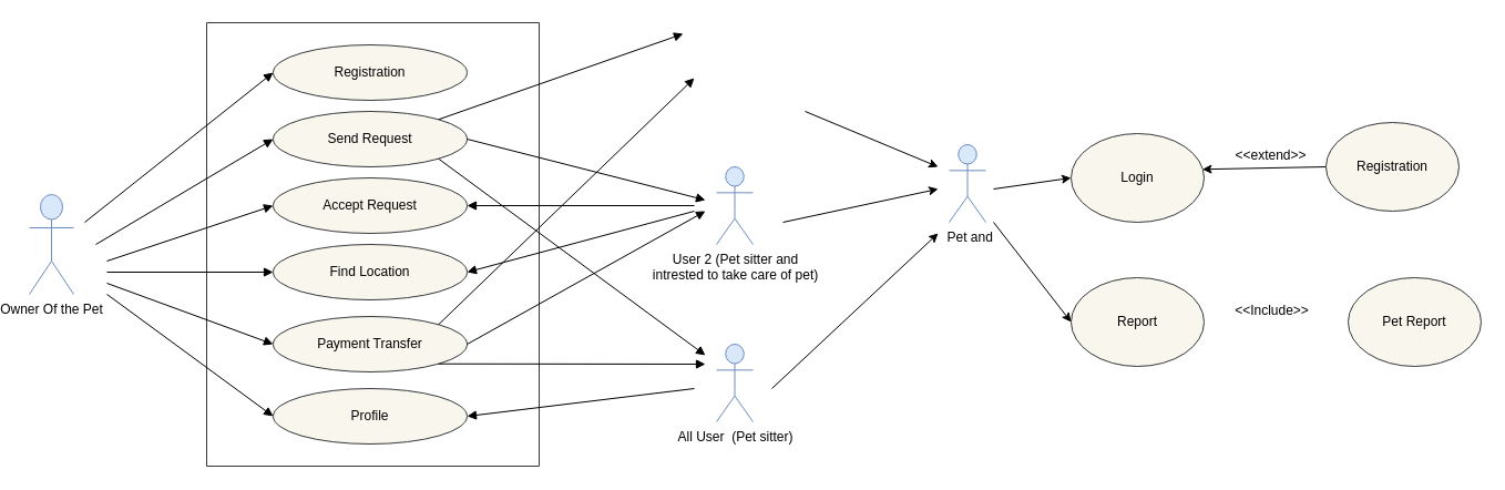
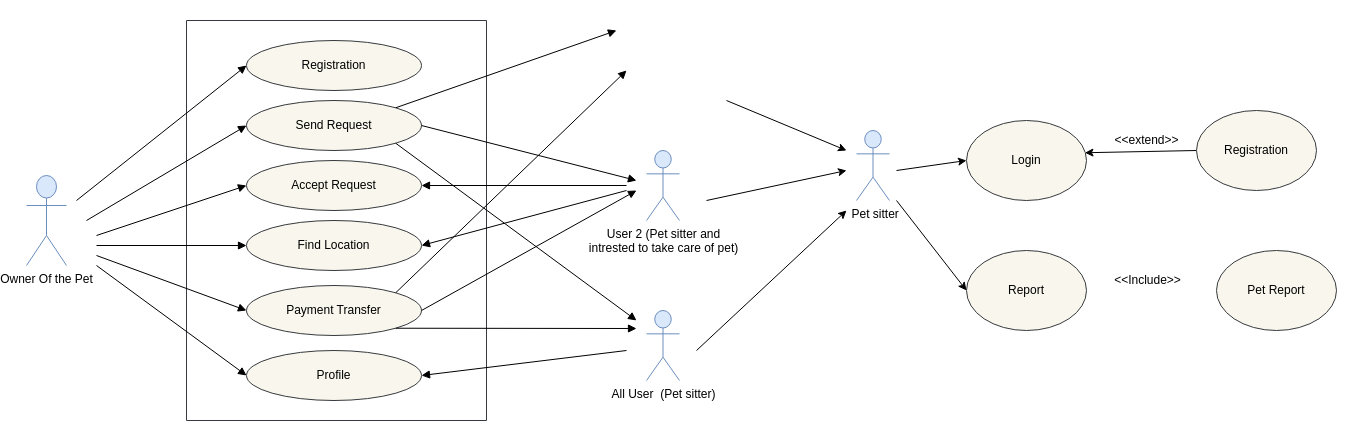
- <mxCell id="35" value="&amp;nbsp;Pet and" style="shape=umlActor;verticalLabelPosition=bottom;verticalAlign=top;html=1;outlineConnect=0;fillColor=#dae8fc;strokeColor=#6c8ebf;" parent="1" vertex="1"><mxGeometry x="850" y="130" width="33" height="70" as="geometry" /></mxCell>
+ <mxCell id="35" value="&amp;nbsp;Pet sitter" style="shape=umlActor;verticalLabelPosition=bottom;verticalAlign=top;html=1;outlineConnect=0;fillColor=#dae8fc;strokeColor=#6c8ebf;" parent="1" vertex="1"><mxGeometry x="850" y="130" width="33" height="70" as="geometry" /></mxCell>
